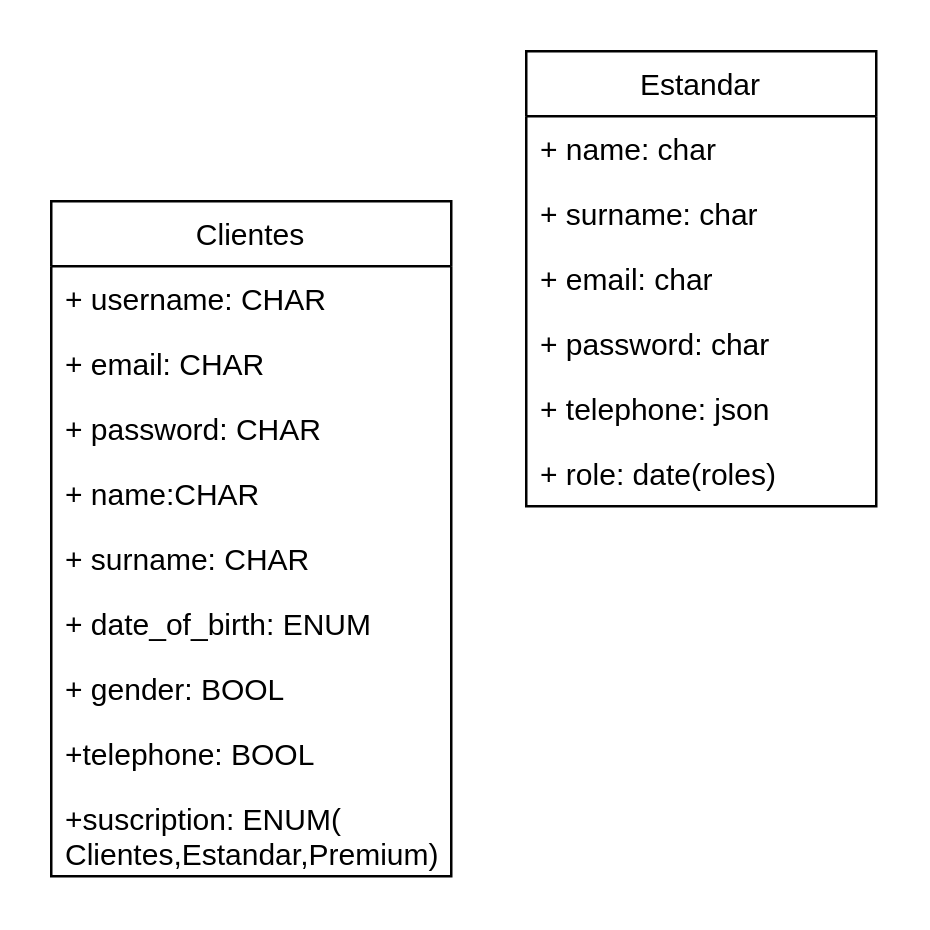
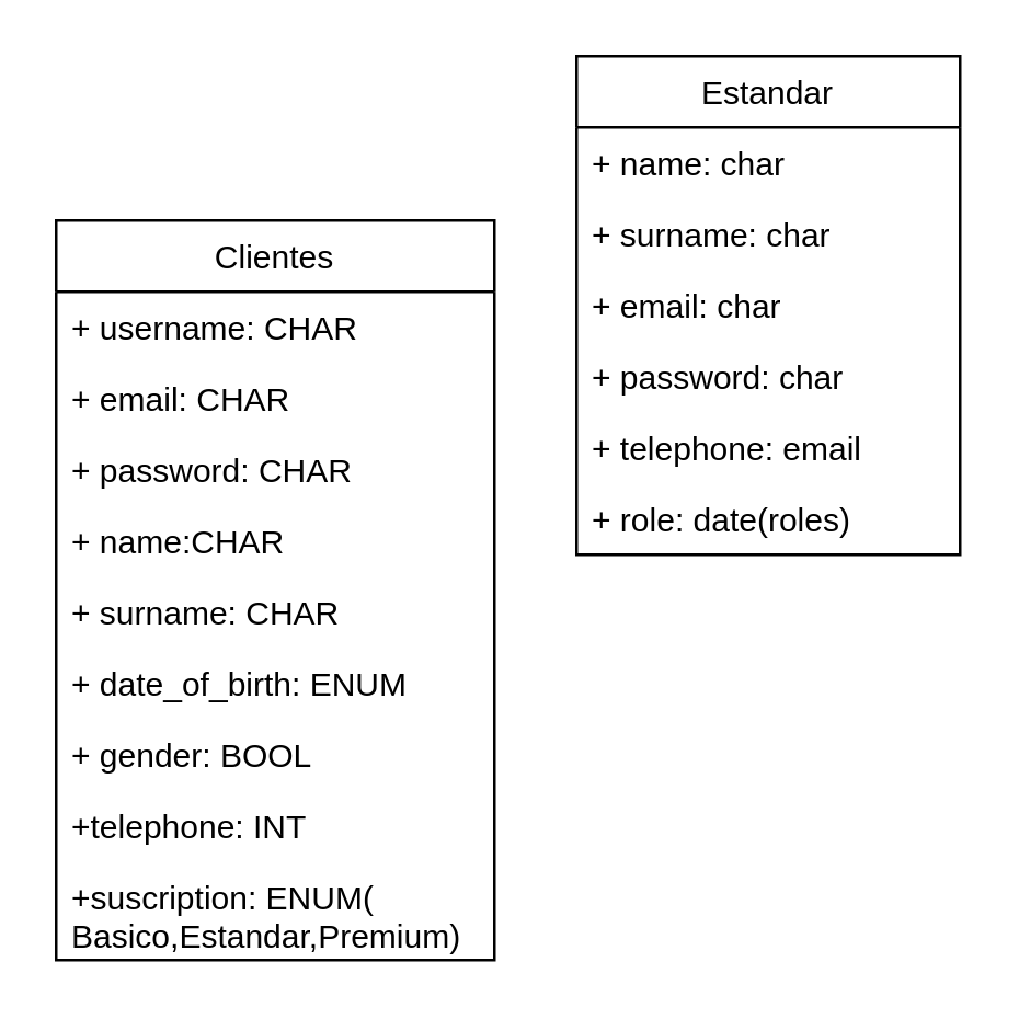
- <mxCell id="17" value="+ telephone: json" style="text;strokeColor=none;fillColor=none;align=left;verticalAlign=top;spacingLeft=4;spacingRight=4;overflow=hidden;rotatable=0;points=[[0,0.5],[1,0.5]];portConstraint=eastwest;" vertex="1" parent="12"><mxGeometry y="130" width="140" height="26" as="geometry" /></mxCell>
+ <mxCell id="17" value="+ telephone: email" style="text;strokeColor=none;fillColor=none;align=left;verticalAlign=top;spacingLeft=4;spacingRight=4;overflow=hidden;rotatable=0;points=[[0,0.5],[1,0.5]];portConstraint=eastwest;" vertex="1" parent="12"><mxGeometry y="130" width="140" height="26" as="geometry" /></mxCell>
- <mxCell id="10" value="+telephone: BOOL" style="text;strokeColor=none;fillColor=none;align=left;verticalAlign=top;spacingLeft=4;spacingRight=4;overflow=hidden;rotatable=0;points=[[0,0.5],[1,0.5]];portConstraint=eastwest;" vertex="1" parent="2"><mxGeometry y="208" width="160" height="26" as="geometry" /></mxCell>
+ <mxCell id="10" value="+telephone: INT" style="text;strokeColor=none;fillColor=none;align=left;verticalAlign=top;spacingLeft=4;spacingRight=4;overflow=hidden;rotatable=0;points=[[0,0.5],[1,0.5]];portConstraint=eastwest;" vertex="1" parent="2"><mxGeometry y="208" width="160" height="26" as="geometry" /></mxCell>
- <mxCell id="11" value="+suscription: ENUM(&#10;Clientes,Estandar,Premium)" style="text;strokeColor=none;fillColor=none;align=left;verticalAlign=top;spacingLeft=4;spacingRight=4;overflow=hidden;rotatable=0;points=[[0,0.5],[1,0.5]];portConstraint=eastwest;" vertex="1" parent="2"><mxGeometry y="234" width="160" height="36" as="geometry" /></mxCell>
+ <mxCell id="11" value="+suscription: ENUM(&#10;Basico,Estandar,Premium)" style="text;strokeColor=none;fillColor=none;align=left;verticalAlign=top;spacingLeft=4;spacingRight=4;overflow=hidden;rotatable=0;points=[[0,0.5],[1,0.5]];portConstraint=eastwest;" vertex="1" parent="2"><mxGeometry y="234" width="160" height="36" as="geometry" /></mxCell>
